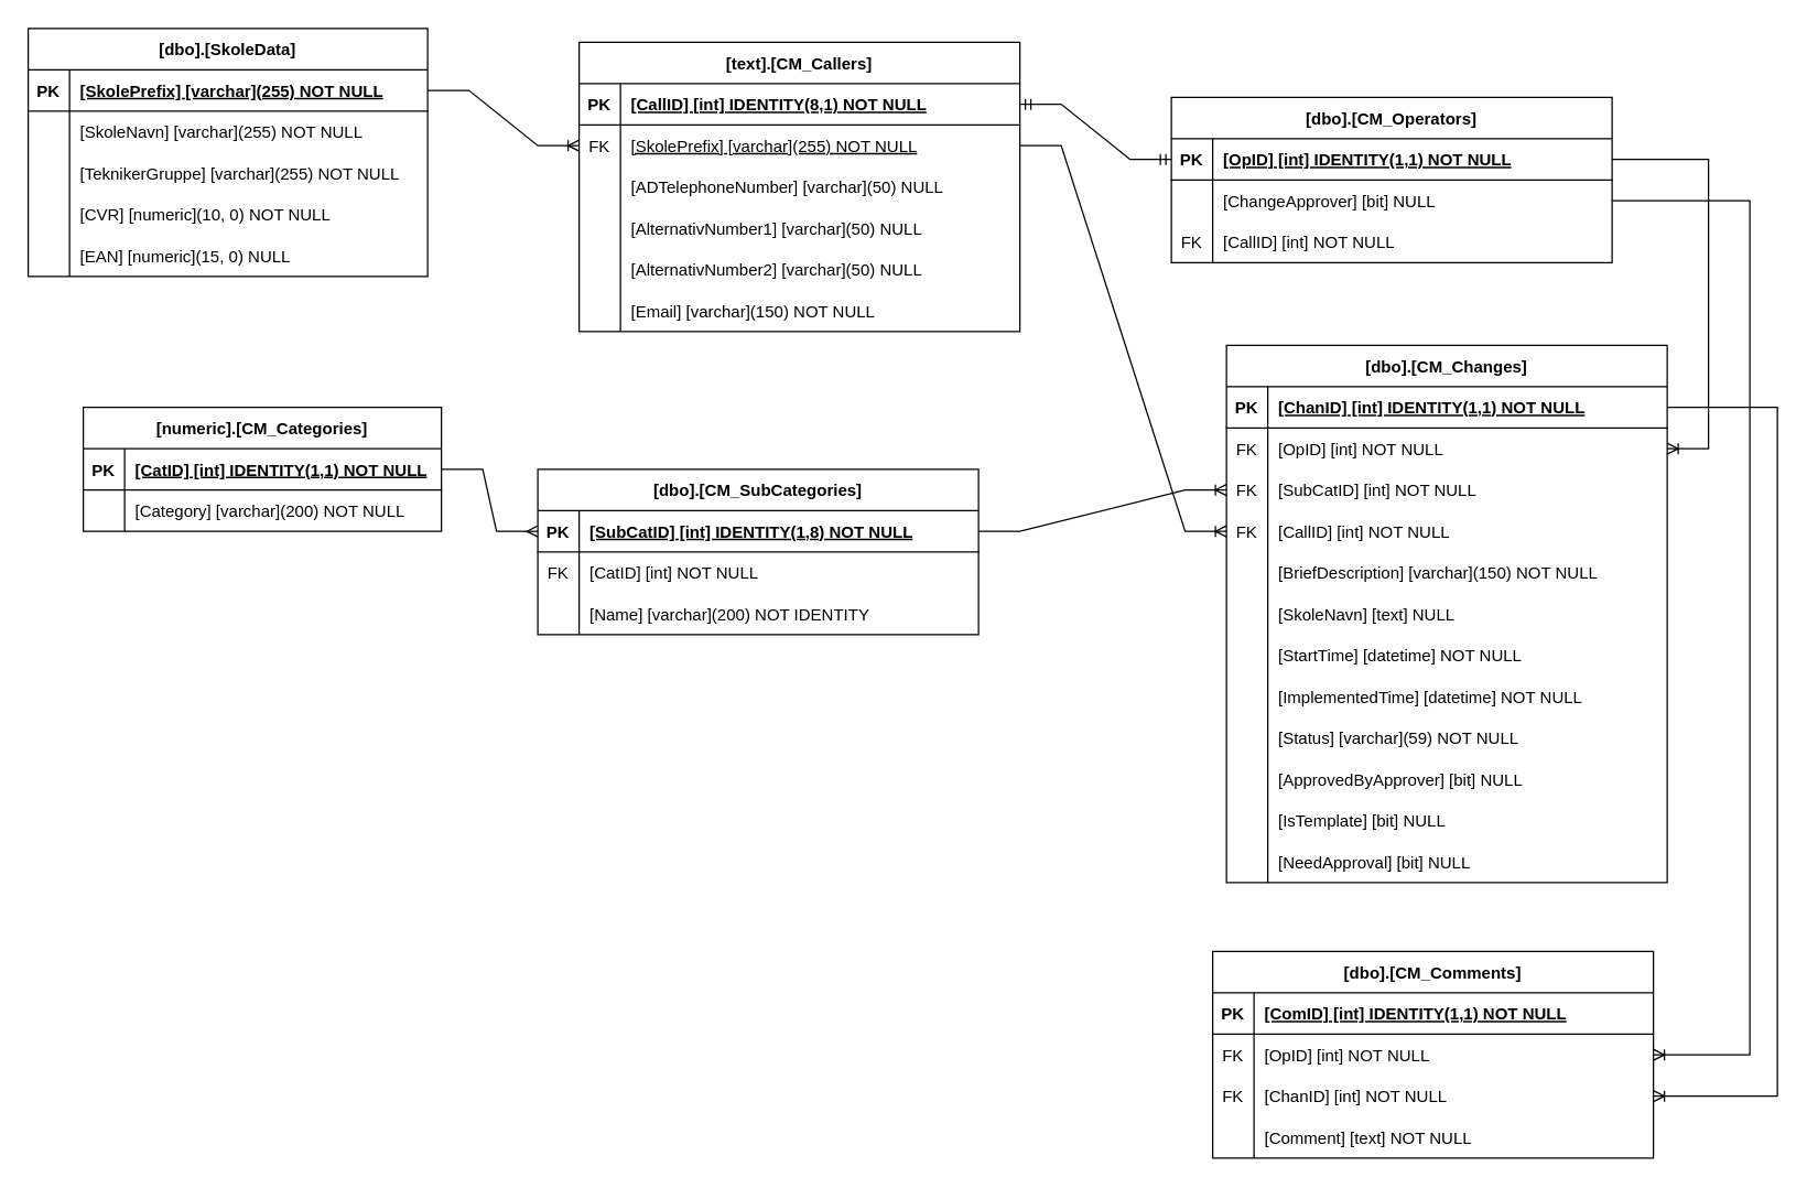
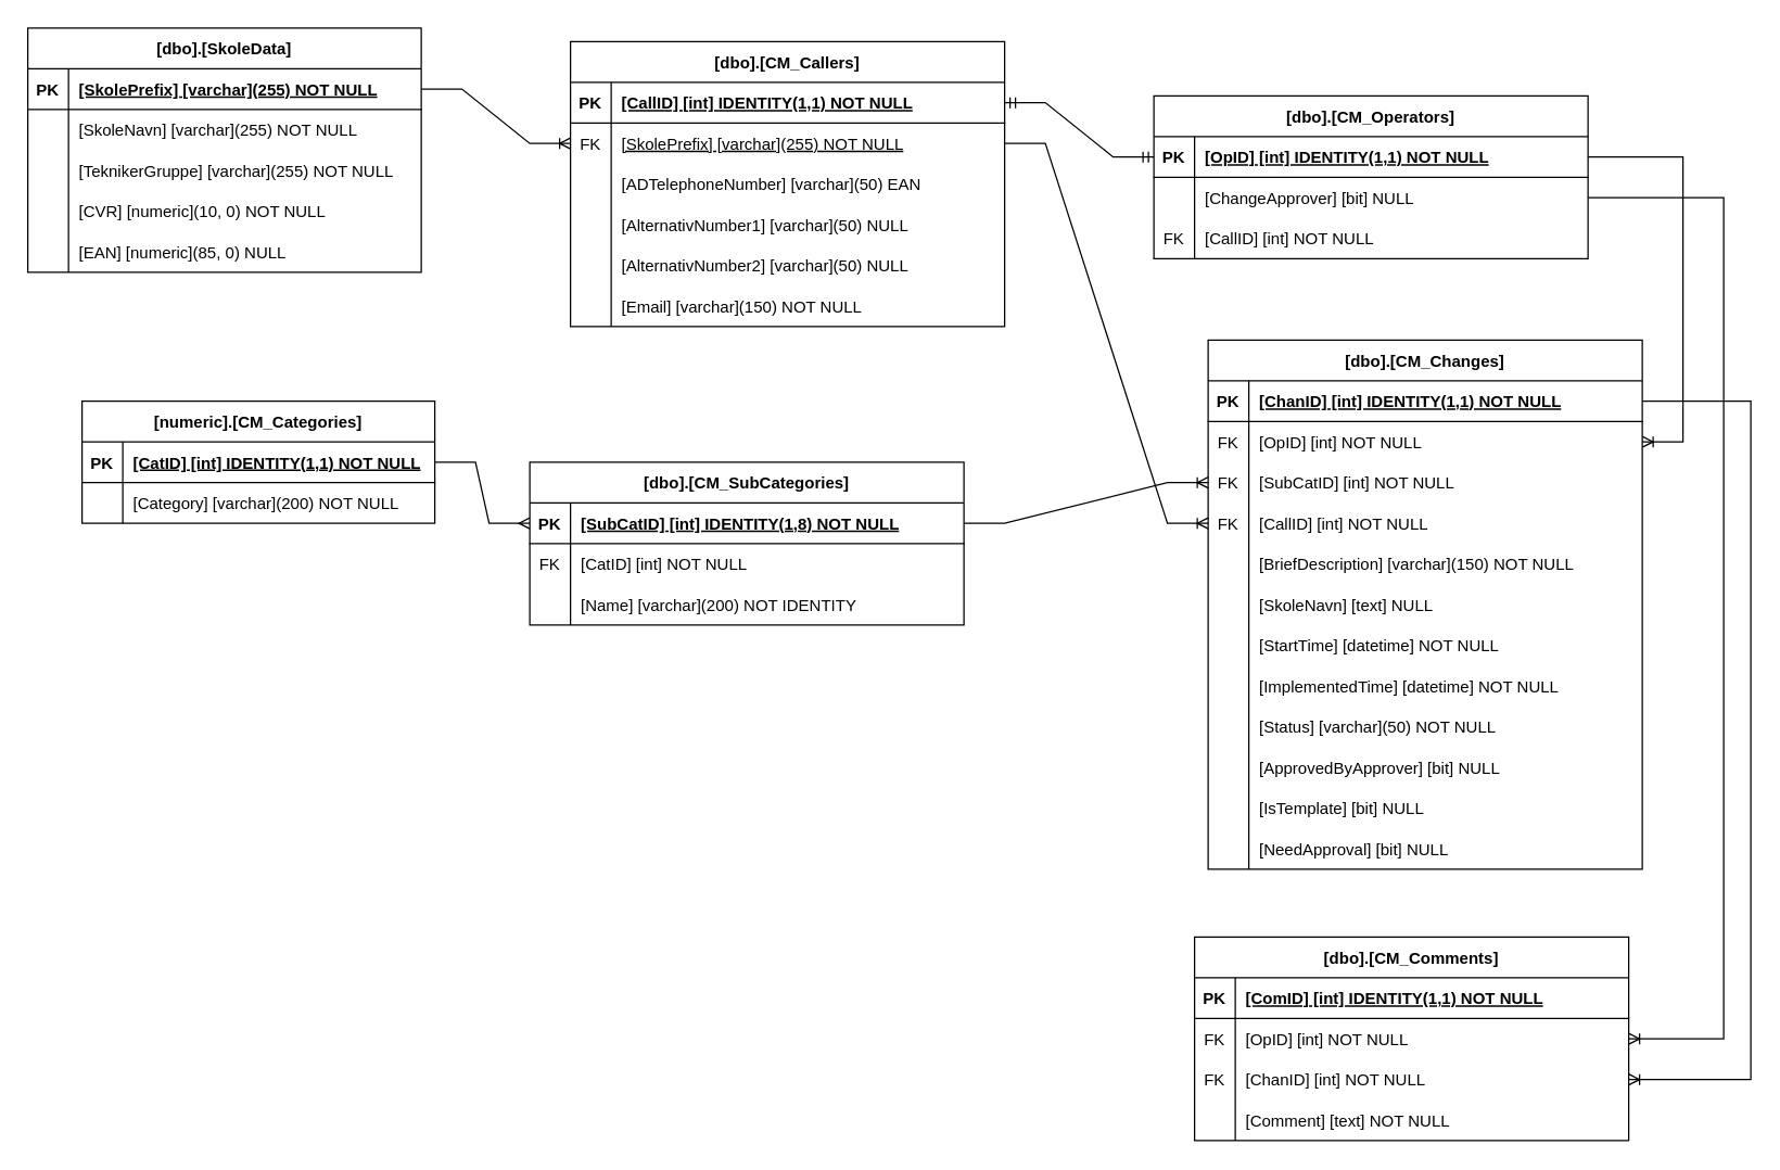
- <mxCell id="12" value="[text].[CM_Callers]" style="shape=table;startSize=30;container=1;collapsible=1;childLayout=tableLayout;fixedRows=1;rowLines=0;fontStyle=1;align=center;resizeLast=1;" vertex="1" parent="1"><mxGeometry x="420" y="30" width="320" height="210" as="geometry" /></mxCell>
+ <mxCell id="12" value="[dbo].[CM_Callers]" style="shape=table;startSize=30;container=1;collapsible=1;childLayout=tableLayout;fixedRows=1;rowLines=0;fontStyle=1;align=center;resizeLast=1;" vertex="1" parent="1"><mxGeometry x="420" y="30" width="320" height="210" as="geometry" /></mxCell>
- <mxCell id="15" value="[CallID] [int] IDENTITY(8,1) NOT NULL" style="shape=partialRectangle;overflow=hidden;connectable=0;fillColor=none;align=left;strokeColor=inherit;top=0;left=0;bottom=0;right=0;spacingLeft=6;fontStyle=5;" vertex="1" parent="13"><mxGeometry x="30" width="290" height="30" as="geometry"><mxRectangle width="290" height="30" as="alternateBounds" /></mxGeometry></mxCell>
+ <mxCell id="15" value="[CallID] [int] IDENTITY(1,1) NOT NULL" style="shape=partialRectangle;overflow=hidden;connectable=0;fillColor=none;align=left;strokeColor=inherit;top=0;left=0;bottom=0;right=0;spacingLeft=6;fontStyle=5;" vertex="1" parent="13"><mxGeometry x="30" width="290" height="30" as="geometry"><mxRectangle width="290" height="30" as="alternateBounds" /></mxGeometry></mxCell>
- <mxCell id="21" value="[ADTelephoneNumber] [varchar](50) NULL" style="shape=partialRectangle;overflow=hidden;connectable=0;fillColor=none;align=left;strokeColor=inherit;top=0;left=0;bottom=0;right=0;spacingLeft=6;" vertex="1" parent="19"><mxGeometry x="30" width="290" height="30" as="geometry"><mxRectangle width="290" height="30" as="alternateBounds" /></mxGeometry></mxCell>
+ <mxCell id="21" value="[ADTelephoneNumber] [varchar](50) EAN" style="shape=partialRectangle;overflow=hidden;connectable=0;fillColor=none;align=left;strokeColor=inherit;top=0;left=0;bottom=0;right=0;spacingLeft=6;" vertex="1" parent="19"><mxGeometry x="30" width="290" height="30" as="geometry"><mxRectangle width="290" height="30" as="alternateBounds" /></mxGeometry></mxCell>
- <mxCell id="76" value="[EAN] [numeric](15, 0) NULL" style="shape=partialRectangle;overflow=hidden;connectable=0;fillColor=none;align=left;strokeColor=inherit;top=0;left=0;bottom=0;right=0;spacingLeft=6;" vertex="1" parent="74"><mxGeometry x="30" width="260" height="30" as="geometry"><mxRectangle width="260" height="30" as="alternateBounds" /></mxGeometry></mxCell>
+ <mxCell id="76" value="[EAN] [numeric](85, 0) NULL" style="shape=partialRectangle;overflow=hidden;connectable=0;fillColor=none;align=left;strokeColor=inherit;top=0;left=0;bottom=0;right=0;spacingLeft=6;" vertex="1" parent="74"><mxGeometry x="30" width="260" height="30" as="geometry"><mxRectangle width="260" height="30" as="alternateBounds" /></mxGeometry></mxCell>
- <mxCell id="108" value="[Status] [varchar](59) NOT NULL" style="shape=partialRectangle;overflow=hidden;connectable=0;fillColor=none;align=left;strokeColor=inherit;top=0;left=0;bottom=0;right=0;spacingLeft=6;" vertex="1" parent="106"><mxGeometry x="30" width="290" height="30" as="geometry"><mxRectangle width="290" height="30" as="alternateBounds" /></mxGeometry></mxCell>
+ <mxCell id="108" value="[Status] [varchar](50) NOT NULL" style="shape=partialRectangle;overflow=hidden;connectable=0;fillColor=none;align=left;strokeColor=inherit;top=0;left=0;bottom=0;right=0;spacingLeft=6;" vertex="1" parent="106"><mxGeometry x="30" width="290" height="30" as="geometry"><mxRectangle width="290" height="30" as="alternateBounds" /></mxGeometry></mxCell>
